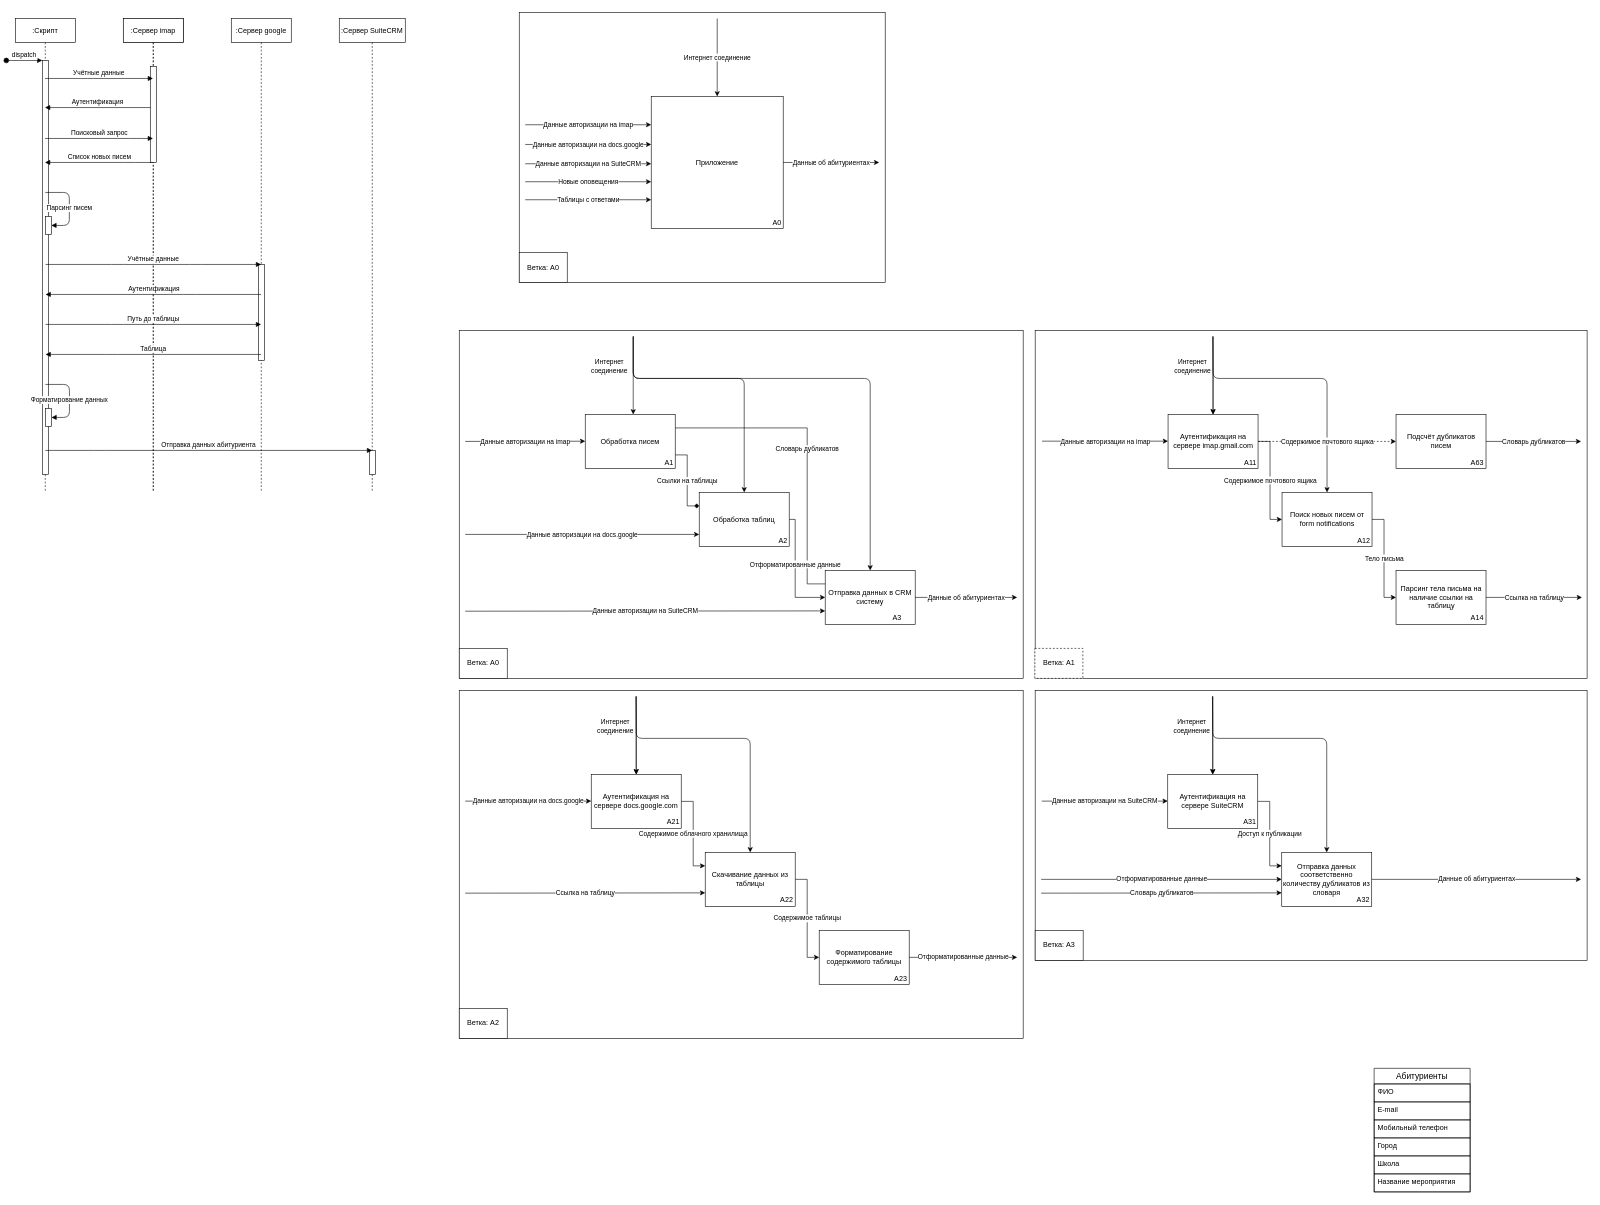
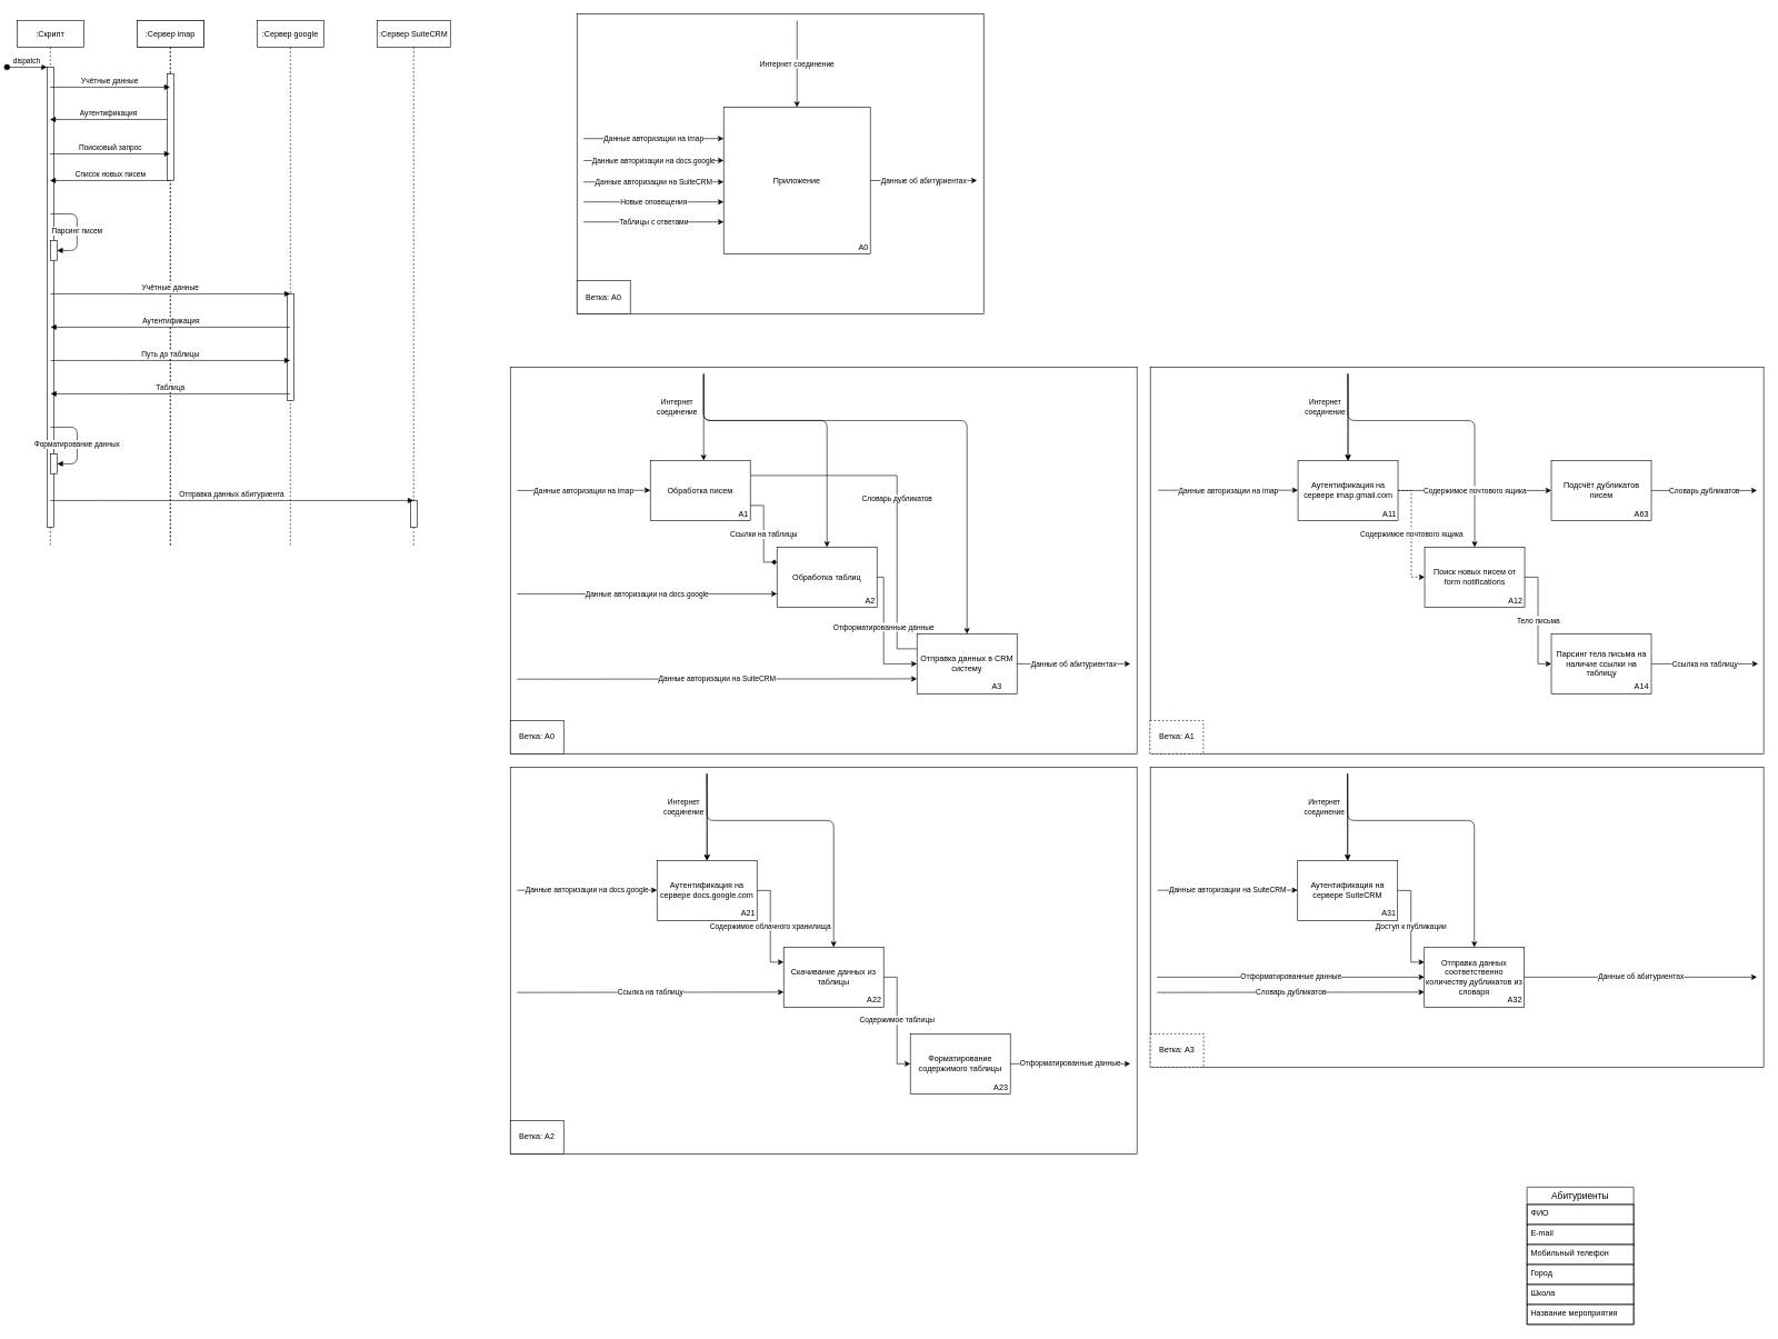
- <mxCell id="59" value="Содержимое почтового ящика" style="edgeStyle=orthogonalEdgeStyle;rounded=0;orthogonalLoop=1;jettySize=auto;html=1;exitX=1;exitY=0.5;exitDx=0;exitDy=0;entryX=0;entryY=0.5;entryDx=0;entryDy=0;shadow=0;dashed=1;" edge="1" parent="1" source="60" target="101"><mxGeometry relative="1" as="geometry" /></mxCell>
+ <mxCell id="59" value="Содержимое почтового ящика" style="edgeStyle=orthogonalEdgeStyle;rounded=0;orthogonalLoop=1;jettySize=auto;html=1;exitX=1;exitY=0.5;exitDx=0;exitDy=0;entryX=0;entryY=0.5;entryDx=0;entryDy=0;shadow=0;" edge="1" parent="1" source="60" target="101"><mxGeometry relative="1" as="geometry" /></mxCell>
- <mxCell id="58" value="Содержимое почтового ящика" style="edgeStyle=orthogonalEdgeStyle;rounded=0;orthogonalLoop=1;jettySize=auto;html=1;exitX=1;exitY=0.5;exitDx=0;exitDy=0;entryX=0;entryY=0.5;entryDx=0;entryDy=0;shadow=0;" edge="1" parent="1" source="60" target="69"><mxGeometry relative="1" as="geometry" /></mxCell>
+ <mxCell id="58" value="Содержимое почтового ящика" style="edgeStyle=orthogonalEdgeStyle;rounded=0;orthogonalLoop=1;jettySize=auto;html=1;exitX=1;exitY=0.5;exitDx=0;exitDy=0;entryX=0;entryY=0.5;entryDx=0;entryDy=0;shadow=0;dashed=1;" edge="1" parent="1" source="60" target="69"><mxGeometry relative="1" as="geometry" /></mxCell>
- <mxCell id="96" value="Ветка: А3" style="rounded=0;whiteSpace=wrap;html=1;" vertex="1" parent="1"><mxGeometry x="1720" y="1550" width="80" height="50" as="geometry" /></mxCell>
+ <mxCell id="96" value="Ветка: А3" style="rounded=0;whiteSpace=wrap;html=1;dashed=1;" vertex="1" parent="1"><mxGeometry x="1720" y="1550" width="80" height="50" as="geometry" /></mxCell>
